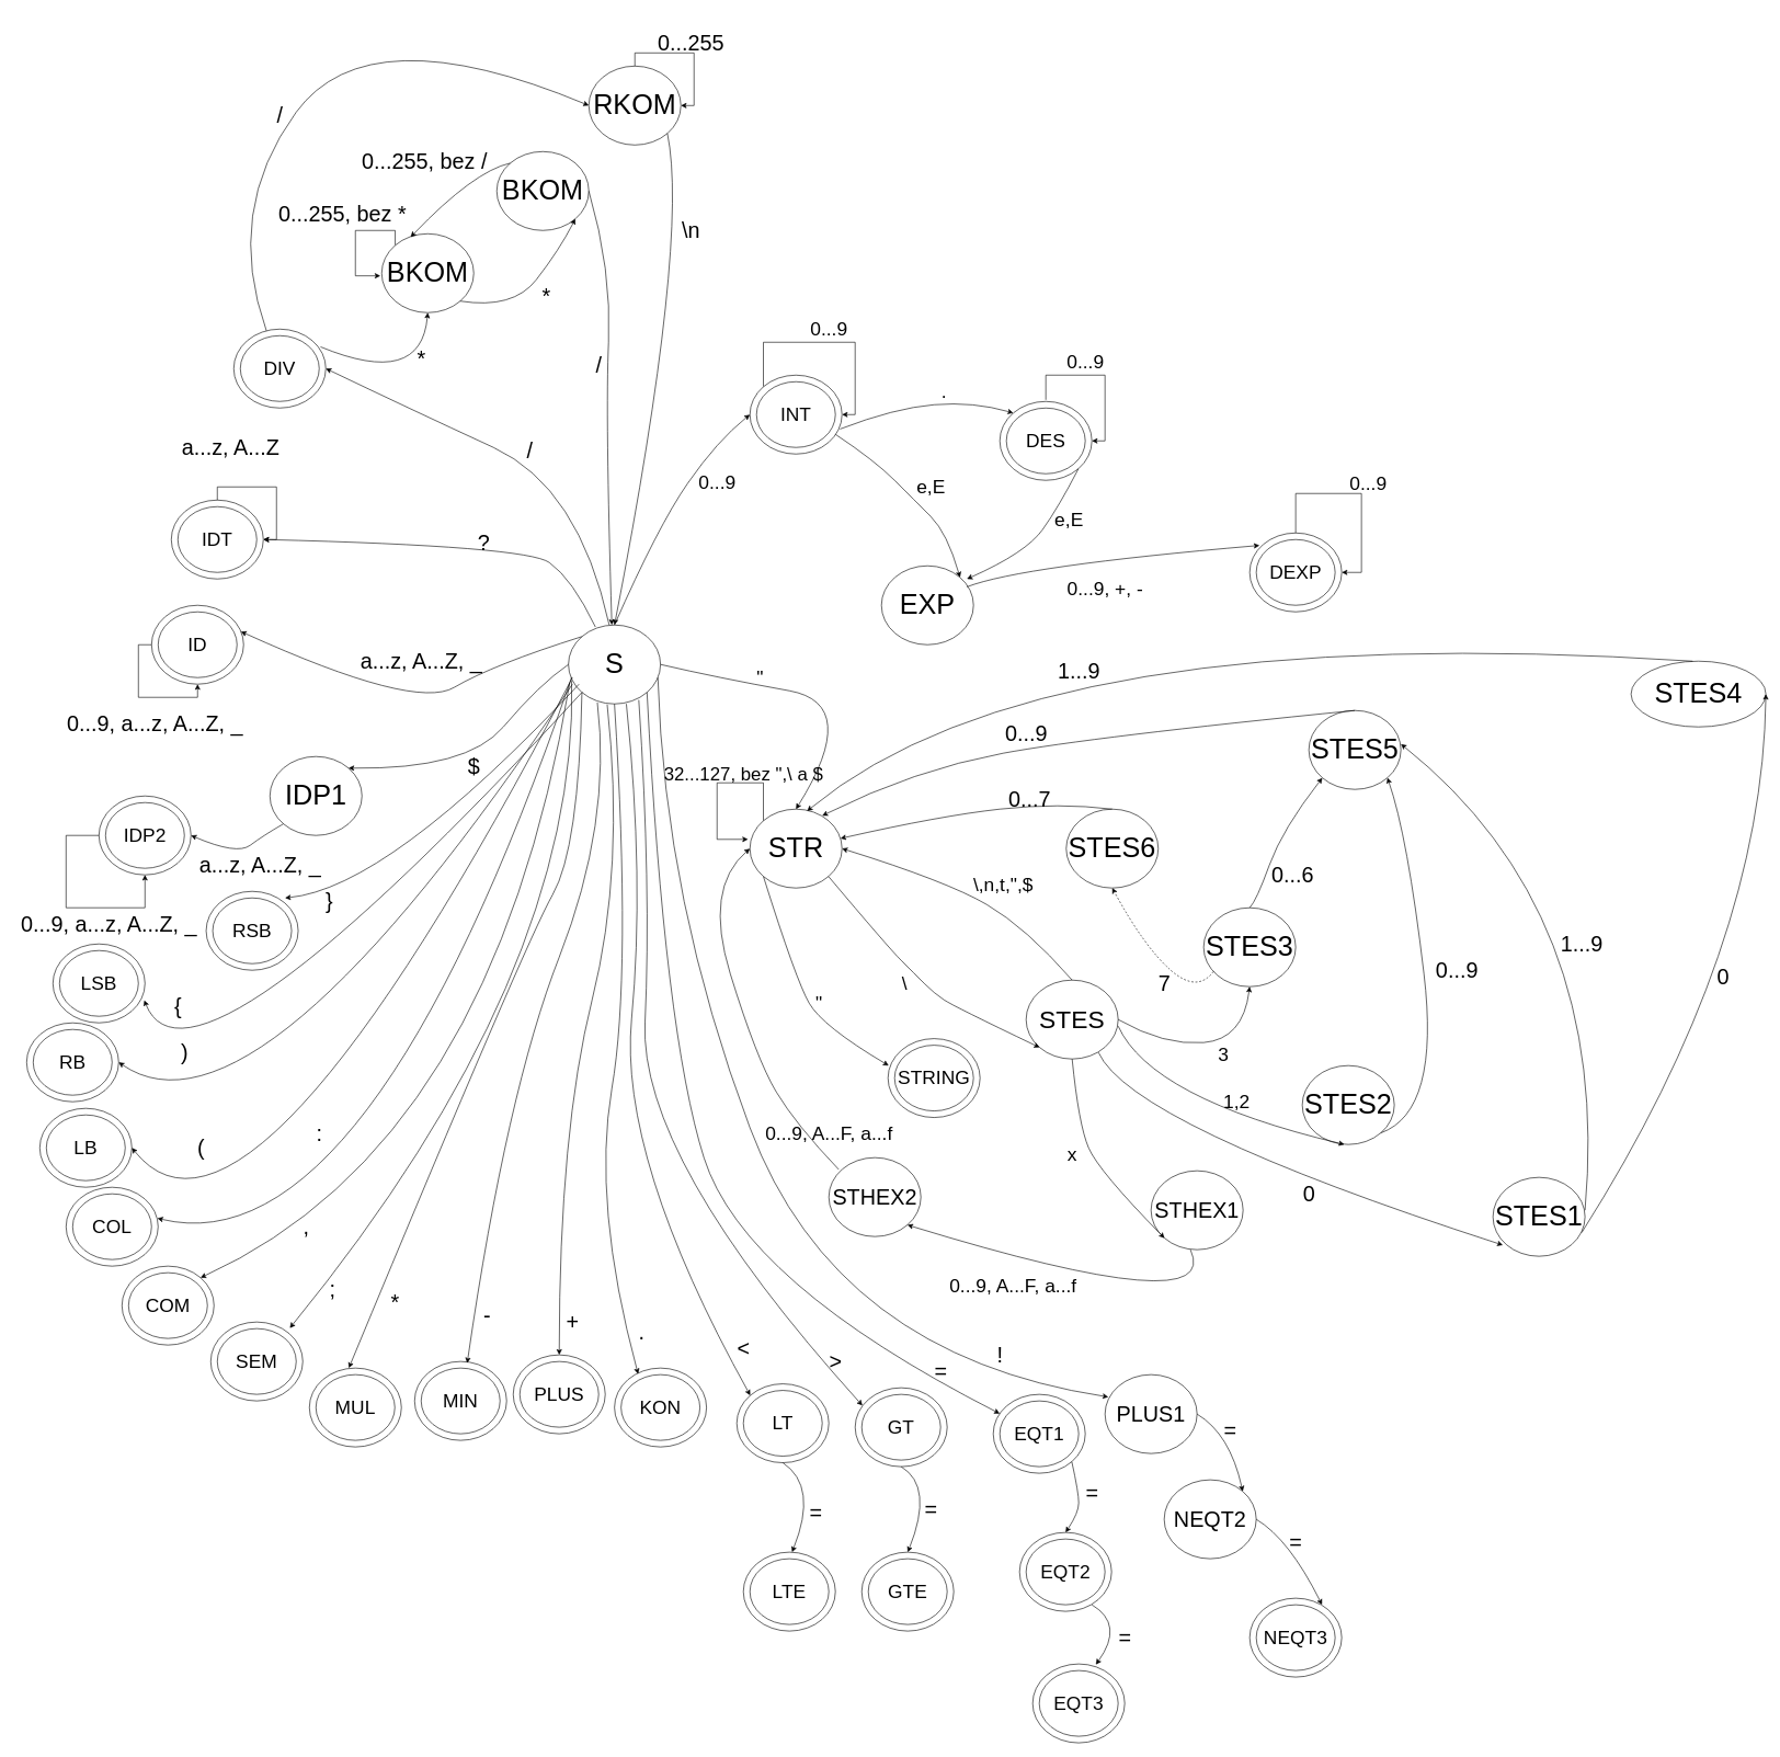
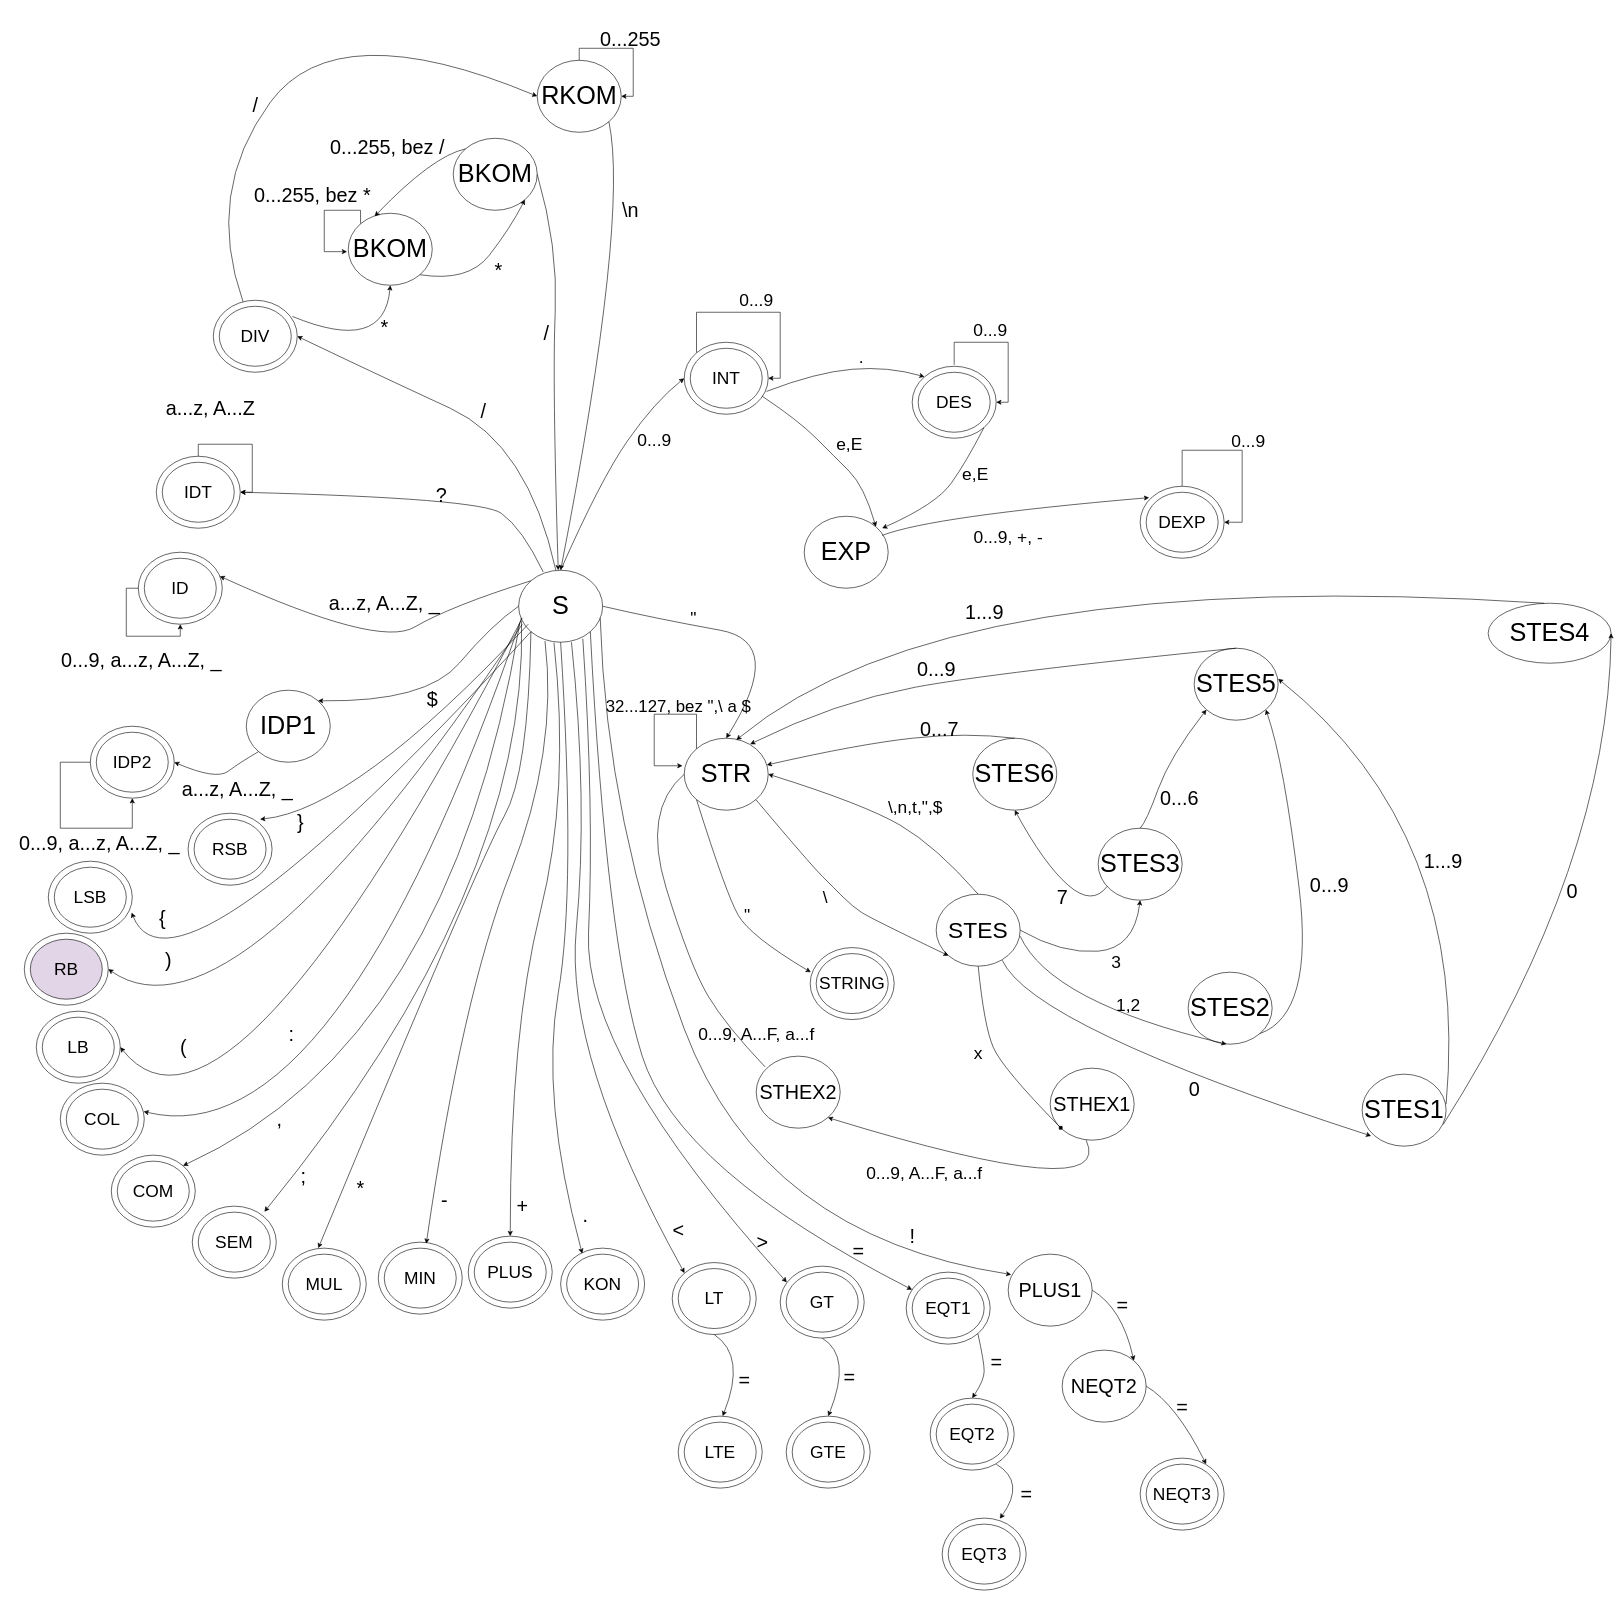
- <mxCell id="56" value="" style="curved=1;endArrow=classic;html=1;rounded=0;fontSize=29;exitX=0.107;exitY=0.15;exitDx=0;exitDy=0;exitPerimeter=0;entryX=0;entryY=0.5;entryDx=0;entryDy=0;" parent="1" source="53" target="30" edge="1"><mxGeometry width="50" height="50" relative="1" as="geometry"><mxPoint x="1420" y="1590" as="sourcePoint" /><mxPoint x="1470" y="1540" as="targetPoint" /><Array as="points"><mxPoint x="1210" y="1710" /><mxPoint x="1150" y="1610" /><mxPoint x="1070" y="1350" /></Array></mxGeometry></mxCell>
+ <mxCell id="56" value="" style="curved=1;endArrow=none;html=1;rounded=0;fontSize=29;exitX=0.107;exitY=0.15;exitDx=0;exitDy=0;exitPerimeter=0;entryX=0;entryY=0.5;entryDx=0;entryDy=0;" parent="1" source="53" target="30" edge="1"><mxGeometry width="50" height="50" relative="1" as="geometry"><mxPoint x="1420" y="1590" as="sourcePoint" /><mxPoint x="1470" y="1540" as="targetPoint" /><Array as="points"><mxPoint x="1210" y="1710" /><mxPoint x="1150" y="1610" /><mxPoint x="1070" y="1350" /></Array></mxGeometry></mxCell>
- <mxCell id="73" value="" style="curved=1;endArrow=classic;html=1;rounded=0;fontSize=29;entryX=0.5;entryY=1;entryDx=0;entryDy=0;exitX=0.107;exitY=0.808;exitDx=0;exitDy=0;exitPerimeter=0;dashed=1;" parent="1" source="45" target="60" edge="1"><mxGeometry width="50" height="50" relative="1" as="geometry"><mxPoint x="1710" y="1560" as="sourcePoint" /><mxPoint x="1940" y="1570" as="targetPoint" /><Array as="points"><mxPoint x="1820" y="1510" /><mxPoint x="1740" y="1440" /></Array></mxGeometry></mxCell>
+ <mxCell id="73" value="" style="curved=1;endArrow=classic;html=1;rounded=0;fontSize=29;entryX=0.5;entryY=1;entryDx=0;entryDy=0;exitX=0.107;exitY=0.808;exitDx=0;exitDy=0;exitPerimeter=0;" parent="1" source="45" target="60" edge="1"><mxGeometry width="50" height="50" relative="1" as="geometry"><mxPoint x="1710" y="1560" as="sourcePoint" /><mxPoint x="1940" y="1570" as="targetPoint" /><Array as="points"><mxPoint x="1820" y="1510" /><mxPoint x="1740" y="1440" /></Array></mxGeometry></mxCell>
- <mxCell id="215" value="RB" style="ellipse;whiteSpace=wrap;html=1;fontSize=29;" parent="213" vertex="1"><mxGeometry x="10" y="10" width="120" height="100" as="geometry" /></mxCell>
+ <mxCell id="215" value="RB" style="ellipse;whiteSpace=wrap;html=1;fontSize=29;fillColor=#e1d5e7;" parent="213" vertex="1"><mxGeometry x="10" y="10" width="120" height="100" as="geometry" /></mxCell>
- <mxCell id="46" value="" style="curved=1;endArrow=classic;html=1;rounded=0;fontSize=29;entryX=0;entryY=1;entryDx=0;entryDy=0;exitX=0.5;exitY=1;exitDx=0;exitDy=0;" parent="1" source="38" target="43" edge="1"><mxGeometry width="50" height="50" relative="1" as="geometry"><mxPoint x="1420" y="1490" as="sourcePoint" /><mxPoint x="1470" y="1440" as="targetPoint" /><Array as="points"><mxPoint x="1640" y="1710" /><mxPoint x="1670" y="1780" /></Array></mxGeometry></mxCell>
+ <mxCell id="46" value="" style="curved=1;endArrow=diamond;html=1;rounded=0;fontSize=29;entryX=0;entryY=1;entryDx=0;entryDy=0;exitX=0.5;exitY=1;exitDx=0;exitDy=0;" parent="1" source="38" target="43" edge="1"><mxGeometry width="50" height="50" relative="1" as="geometry"><mxPoint x="1420" y="1490" as="sourcePoint" /><mxPoint x="1470" y="1440" as="targetPoint" /><Array as="points"><mxPoint x="1640" y="1710" /><mxPoint x="1670" y="1780" /></Array></mxGeometry></mxCell>
